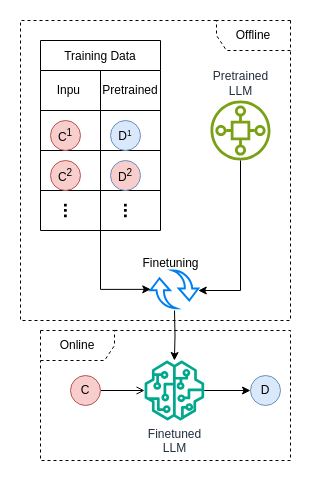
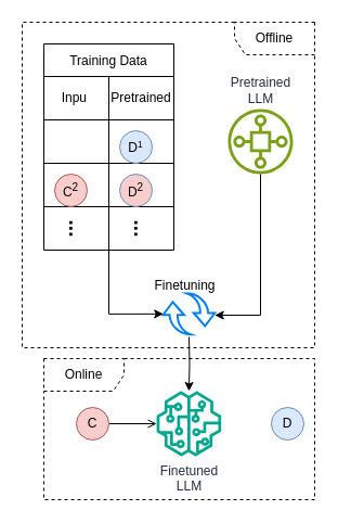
- <mxCell id="30" value="C&lt;sup&gt;1&lt;/sup&gt;" style="ellipse;whiteSpace=wrap;html=1;aspect=fixed;fillColor=#f8cecc;strokeColor=#b85450;" vertex="1" parent="14"><mxGeometry x="10" y="80" width="30" height="30" as="geometry" /></mxCell>
- <mxCell id="8" value="" style="edgeStyle=orthogonalEdgeStyle;rounded=0;orthogonalLoop=1;jettySize=auto;html=1;" edge="1" parent="1" source="9" target="13"><mxGeometry relative="1" as="geometry" /></mxCell>
